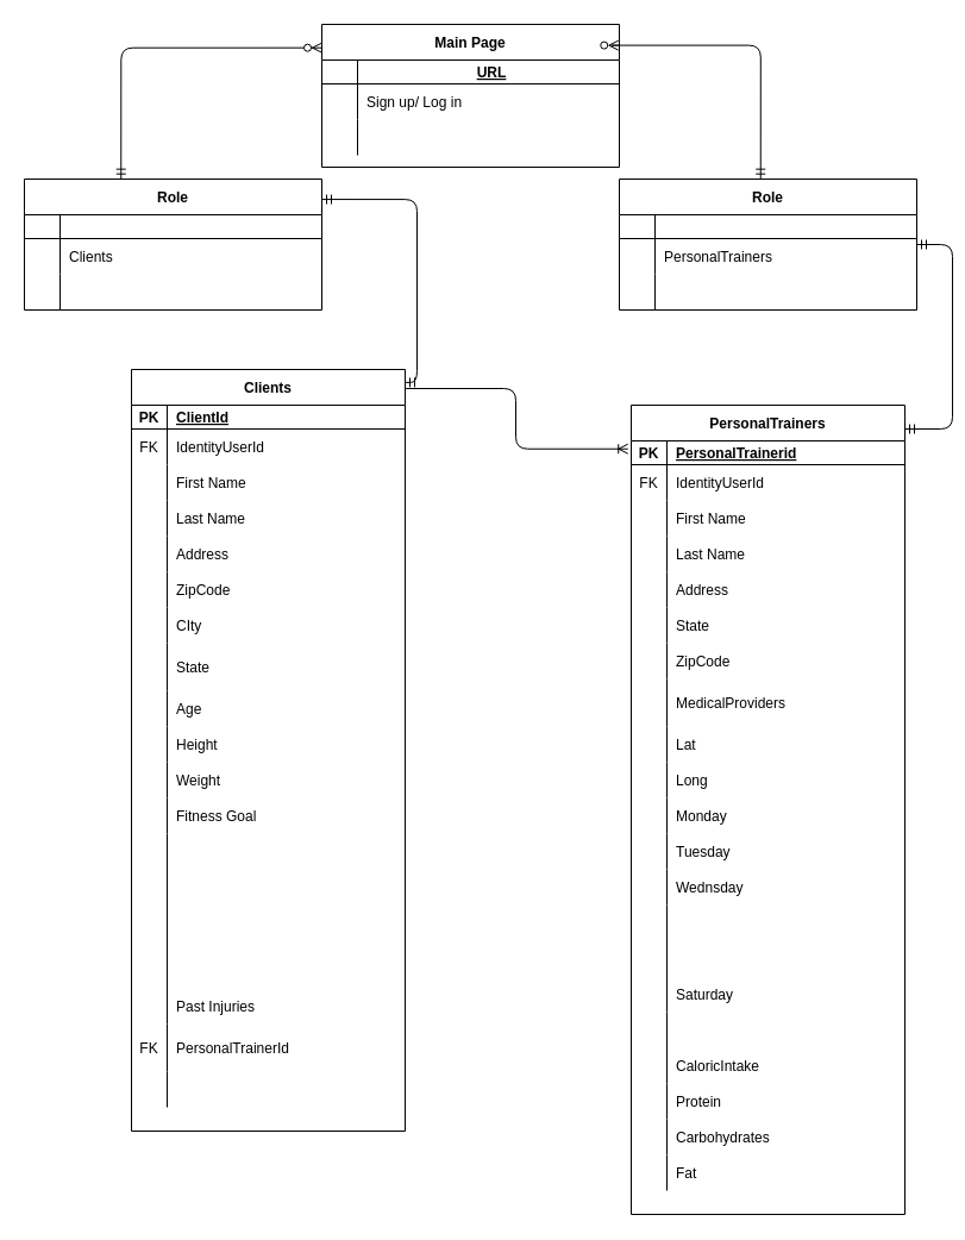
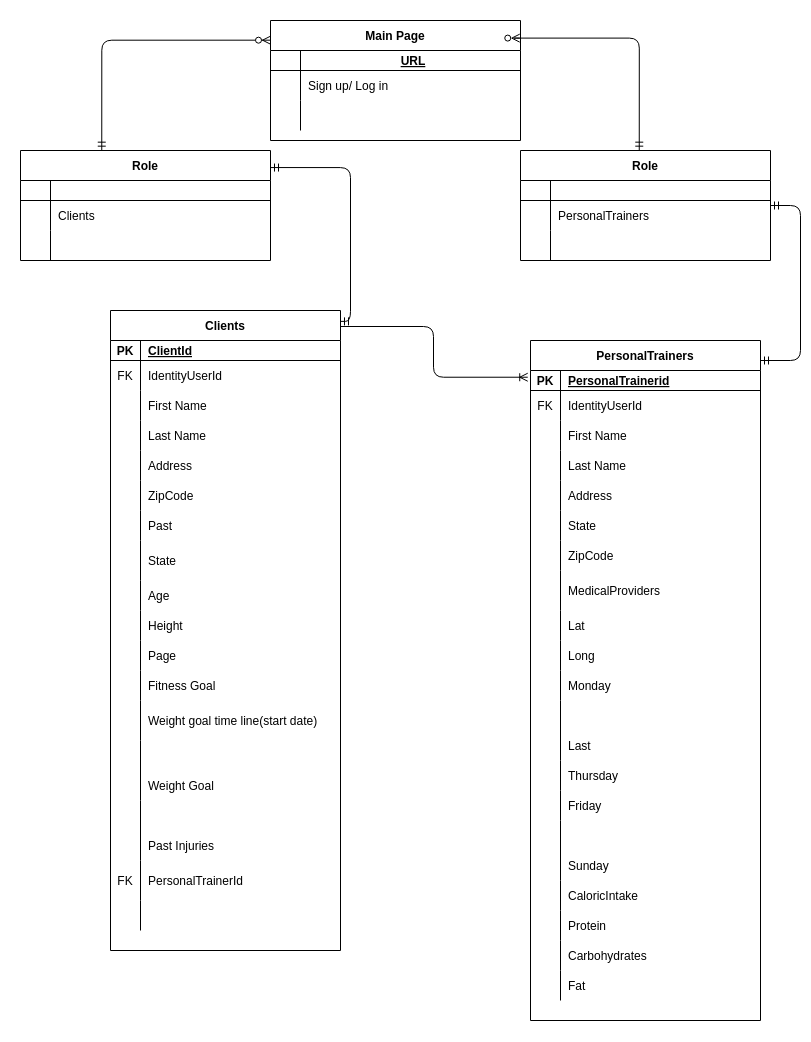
- <mxCell id="56" value="CIty" style="shape=partialRectangle;overflow=hidden;connectable=0;fillColor=none;top=0;left=0;bottom=0;right=0;align=left;spacingLeft=6;" parent="54" vertex="1"><mxGeometry x="30" width="200" height="30" as="geometry" /></mxCell>
+ <mxCell id="56" value="Past" style="shape=partialRectangle;overflow=hidden;connectable=0;fillColor=none;top=0;left=0;bottom=0;right=0;align=left;spacingLeft=6;" parent="54" vertex="1"><mxGeometry x="30" width="200" height="30" as="geometry" /></mxCell>
- <mxCell id="68" value="Weight" style="shape=partialRectangle;connectable=0;fillColor=none;top=0;left=0;bottom=0;right=0;align=left;spacingLeft=6;overflow=hidden;" parent="66" vertex="1"><mxGeometry x="30" width="200" height="30" as="geometry" /></mxCell>
+ <mxCell id="68" value="Page" style="shape=partialRectangle;connectable=0;fillColor=none;top=0;left=0;bottom=0;right=0;align=left;spacingLeft=6;overflow=hidden;" parent="66" vertex="1"><mxGeometry x="30" width="200" height="30" as="geometry" /></mxCell>
- <mxCell id="127" value="Tuesday" style="shape=partialRectangle;connectable=0;fillColor=none;top=0;left=0;bottom=0;right=0;align=left;spacingLeft=6;overflow=hidden;" parent="125" vertex="1"><mxGeometry x="30" width="200" height="30" as="geometry" /></mxCell>
+ <mxCell id="74" value="Weight goal time line(start date)" style="shape=partialRectangle;connectable=0;fillColor=none;top=0;left=0;bottom=0;right=0;align=left;spacingLeft=6;overflow=hidden;" vertex="1" parent="72"><mxGeometry x="30" width="200" height="40" as="geometry" /></mxCell>
- <mxCell id="130" value="Wednsday" style="shape=partialRectangle;connectable=0;fillColor=none;top=0;left=0;bottom=0;right=0;align=left;spacingLeft=6;overflow=hidden;" parent="128" vertex="1"><mxGeometry x="30" width="200" height="30" as="geometry" /></mxCell>
+ <mxCell id="130" value="Last" style="shape=partialRectangle;connectable=0;fillColor=none;top=0;left=0;bottom=0;right=0;align=left;spacingLeft=6;overflow=hidden;" parent="128" vertex="1"><mxGeometry x="30" width="200" height="30" as="geometry" /></mxCell>
+ <mxCell id="133" value="Thursday" style="shape=partialRectangle;connectable=0;fillColor=none;top=0;left=0;bottom=0;right=0;align=left;spacingLeft=6;overflow=hidden;" vertex="1" parent="131"><mxGeometry x="30" width="200" height="30" as="geometry" /></mxCell>
+ <mxCell id="79" value="Weight Goal" style="shape=partialRectangle;connectable=0;fillColor=none;top=0;left=0;bottom=0;right=0;align=left;spacingLeft=6;overflow=hidden;" vertex="1" parent="77"><mxGeometry x="30" width="200" height="30" as="geometry" /></mxCell>
+ <mxCell id="136" value="Friday" style="shape=partialRectangle;connectable=0;fillColor=none;top=0;left=0;bottom=0;right=0;align=left;spacingLeft=6;overflow=hidden;" parent="134" vertex="1"><mxGeometry x="30" width="200" height="30" as="geometry" /></mxCell>
- <mxCell id="139" value="Saturday" style="shape=partialRectangle;connectable=0;fillColor=none;top=0;left=0;bottom=0;right=0;align=left;spacingLeft=6;overflow=hidden;" parent="137" vertex="1"><mxGeometry x="30" width="200" height="30" as="geometry" /></mxCell>
+ <mxCell id="142" value="Sunday" style="shape=partialRectangle;connectable=0;fillColor=none;top=0;left=0;bottom=0;right=0;align=left;spacingLeft=6;overflow=hidden;" parent="140" vertex="1"><mxGeometry x="30" width="200" height="30" as="geometry" /></mxCell>
